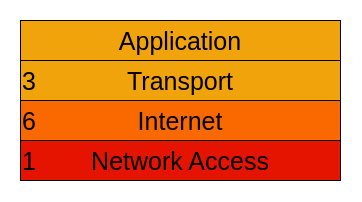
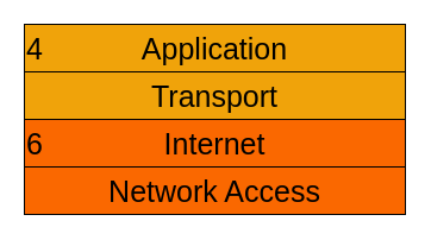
+ <mxCell id="6" value="4" style="text;html=1;strokeColor=none;fillColor=none;align=left;verticalAlign=middle;whiteSpace=wrap;rounded=0;fontSize=25;fontColor=#000000;" vertex="1" parent="1"><mxGeometry x="20" y="25" width="60" height="30" as="geometry" /></mxCell>
- <mxCell id="8" value="3" style="text;html=1;strokeColor=none;fillColor=none;align=left;verticalAlign=middle;whiteSpace=wrap;rounded=0;fontSize=25;fontColor=#000000;" vertex="1" parent="1"><mxGeometry x="20" y="65" width="60" height="30" as="geometry" /></mxCell>
- <mxCell id="9" value="1" style="text;html=1;strokeColor=none;fillColor=none;align=left;verticalAlign=middle;whiteSpace=wrap;rounded=0;fontSize=25;fontColor=#000000;" vertex="1" parent="1"><mxGeometry x="20" y="145" width="60" height="30" as="geometry" /></mxCell>
- <mxCell id="5" value="Network Access" style="rounded=0;whiteSpace=wrap;html=1;fontSize=25;fillColor=#e51400;fontColor=#000000;strokeColor=#000000;" vertex="1" parent="1"><mxGeometry x="20" y="140" width="320" height="40" as="geometry" /></mxCell>
+ <mxCell id="5" value="Network Access" style="rounded=0;whiteSpace=wrap;html=1;fontSize=25;fillColor=#fa6800;fontColor=#000000;strokeColor=#000000;" vertex="1" parent="1"><mxGeometry x="20" y="140" width="320" height="40" as="geometry" /></mxCell>
